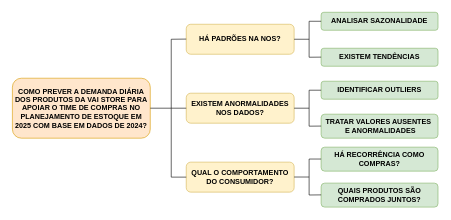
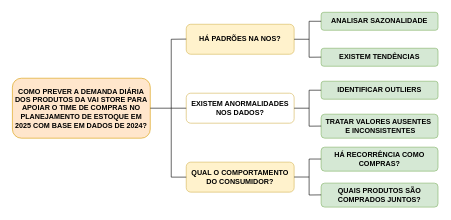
- <mxCell id="4" value="&lt;b&gt;EXISTEM ANORMALIDADES NOS DADOS?&lt;/b&gt;" style="rounded=1;whiteSpace=wrap;html=1;align=center;fillColor=#fff2cc;strokeColor=#d6b656;" parent="1" vertex="1"><mxGeometry x="310" y="155" width="180" height="50" as="geometry" /></mxCell>
+ <mxCell id="4" value="&lt;b&gt;EXISTEM ANORMALIDADES NOS DADOS?&lt;/b&gt;" style="rounded=1;whiteSpace=wrap;html=1;align=center;fillColor=#ffffff;strokeColor=#d6b656;" parent="1" vertex="1"><mxGeometry x="310" y="155" width="180" height="50" as="geometry" /></mxCell>
- <mxCell id="13" value="&lt;b&gt;TRATAR VALORES AUSENTES&amp;nbsp; &amp;nbsp;E ANORMALIDADES&lt;/b&gt;" style="rounded=1;whiteSpace=wrap;html=1;align=center;fillColor=#d5e8d4;strokeColor=#82b366;" parent="1" vertex="1"><mxGeometry x="535" y="190" width="195" height="40" as="geometry" /></mxCell>
+ <mxCell id="13" value="&lt;b&gt;TRATAR VALORES AUSENTES&amp;nbsp; &amp;nbsp;E INCONSISTENTES&lt;/b&gt;" style="rounded=1;whiteSpace=wrap;html=1;align=center;fillColor=#d5e8d4;strokeColor=#82b366;" parent="1" vertex="1"><mxGeometry x="535" y="190" width="195" height="40" as="geometry" /></mxCell>
